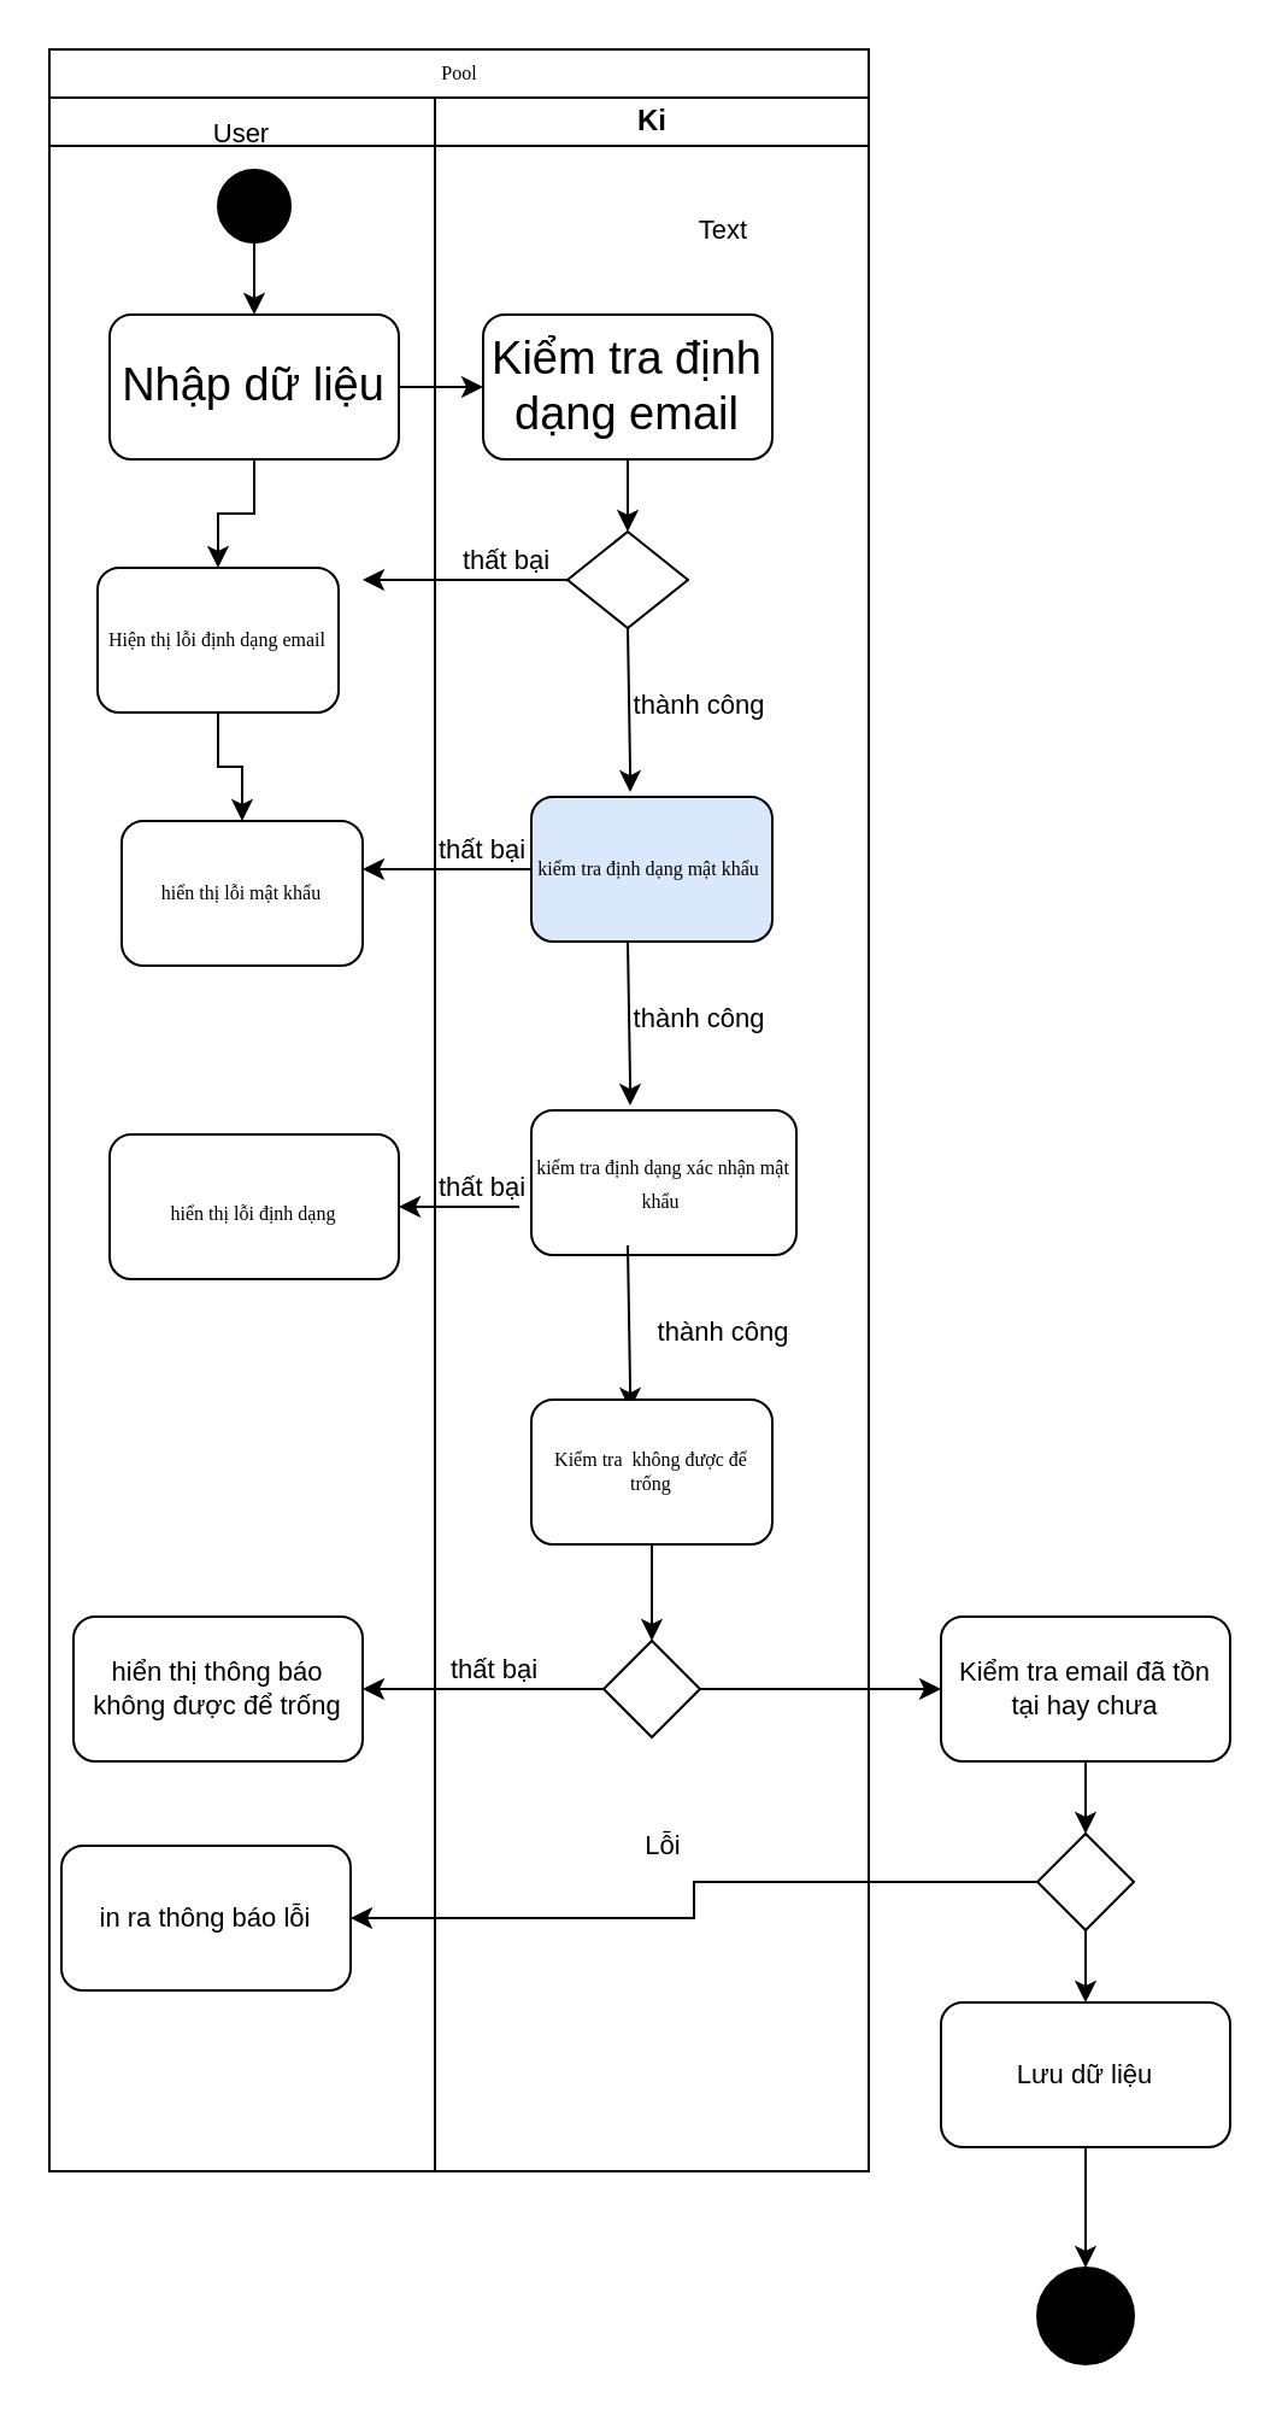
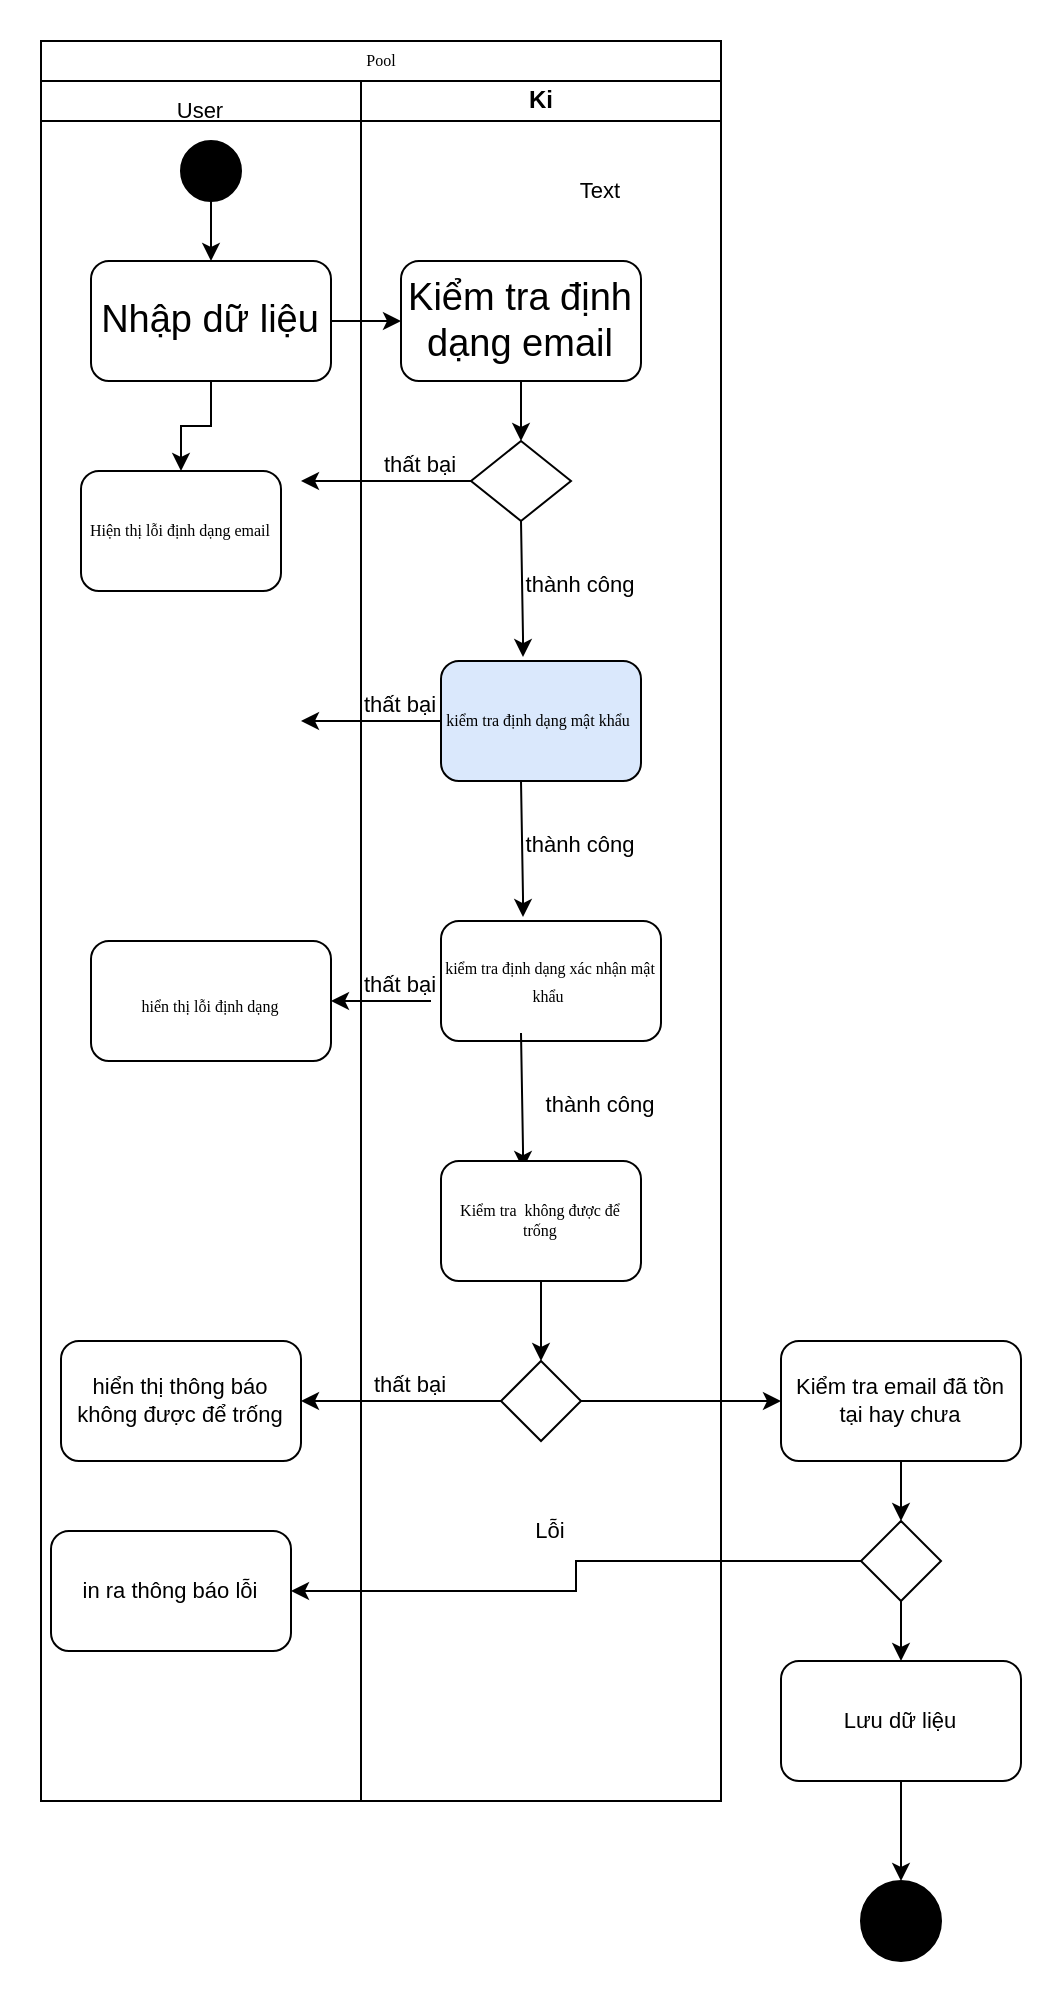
- <mxCell id="4" style="edgeStyle=orthogonalEdgeStyle;rounded=0;orthogonalLoop=1;jettySize=auto;html=1;entryX=0.5;entryY=0;entryDx=0;entryDy=0;fontSize=18;" edge="1" parent="3" source="5" target="6"><mxGeometry relative="1" as="geometry" /></mxCell>
- <mxCell id="6" value="hiển thị lỗi mật khẩu" style="rounded=1;whiteSpace=wrap;html=1;shadow=0;labelBackgroundColor=none;strokeWidth=1;fontFamily=Verdana;fontSize=8;align=center;" parent="3" vertex="1"><mxGeometry x="30" y="300" width="100" height="60" as="geometry" /></mxCell>
